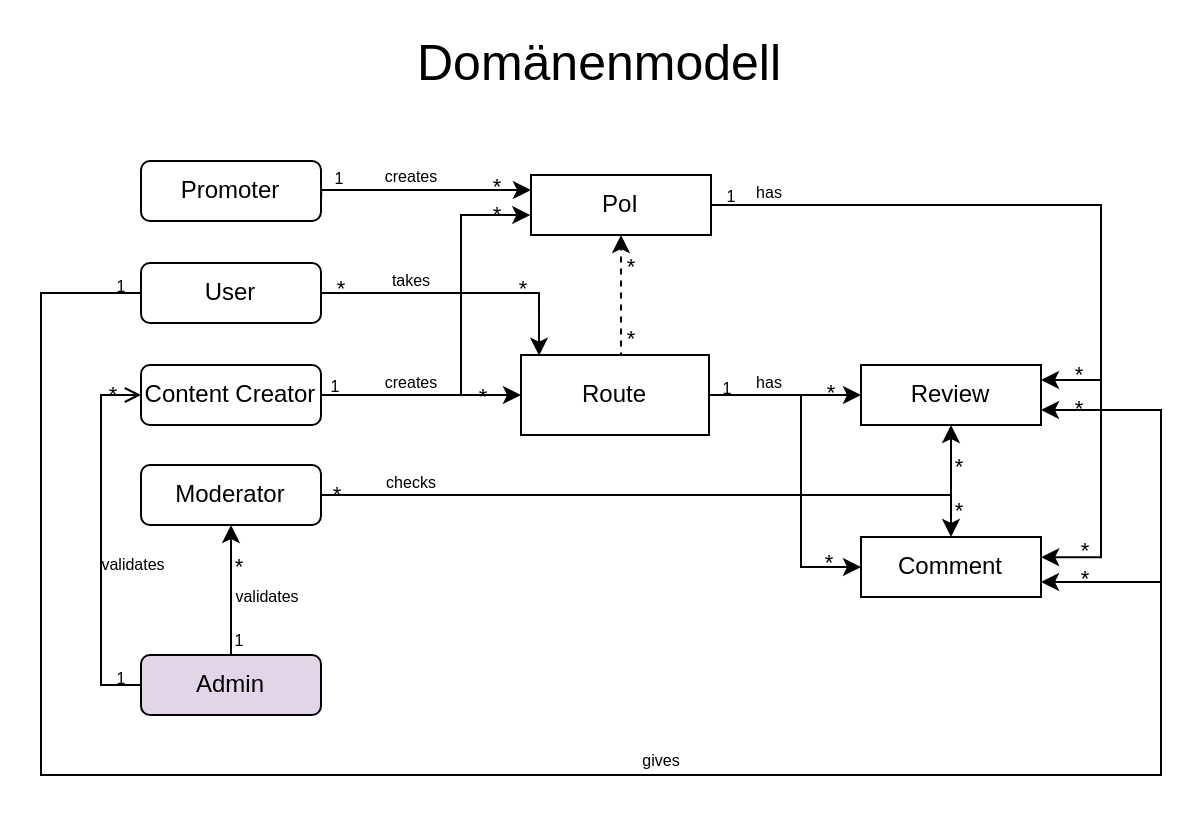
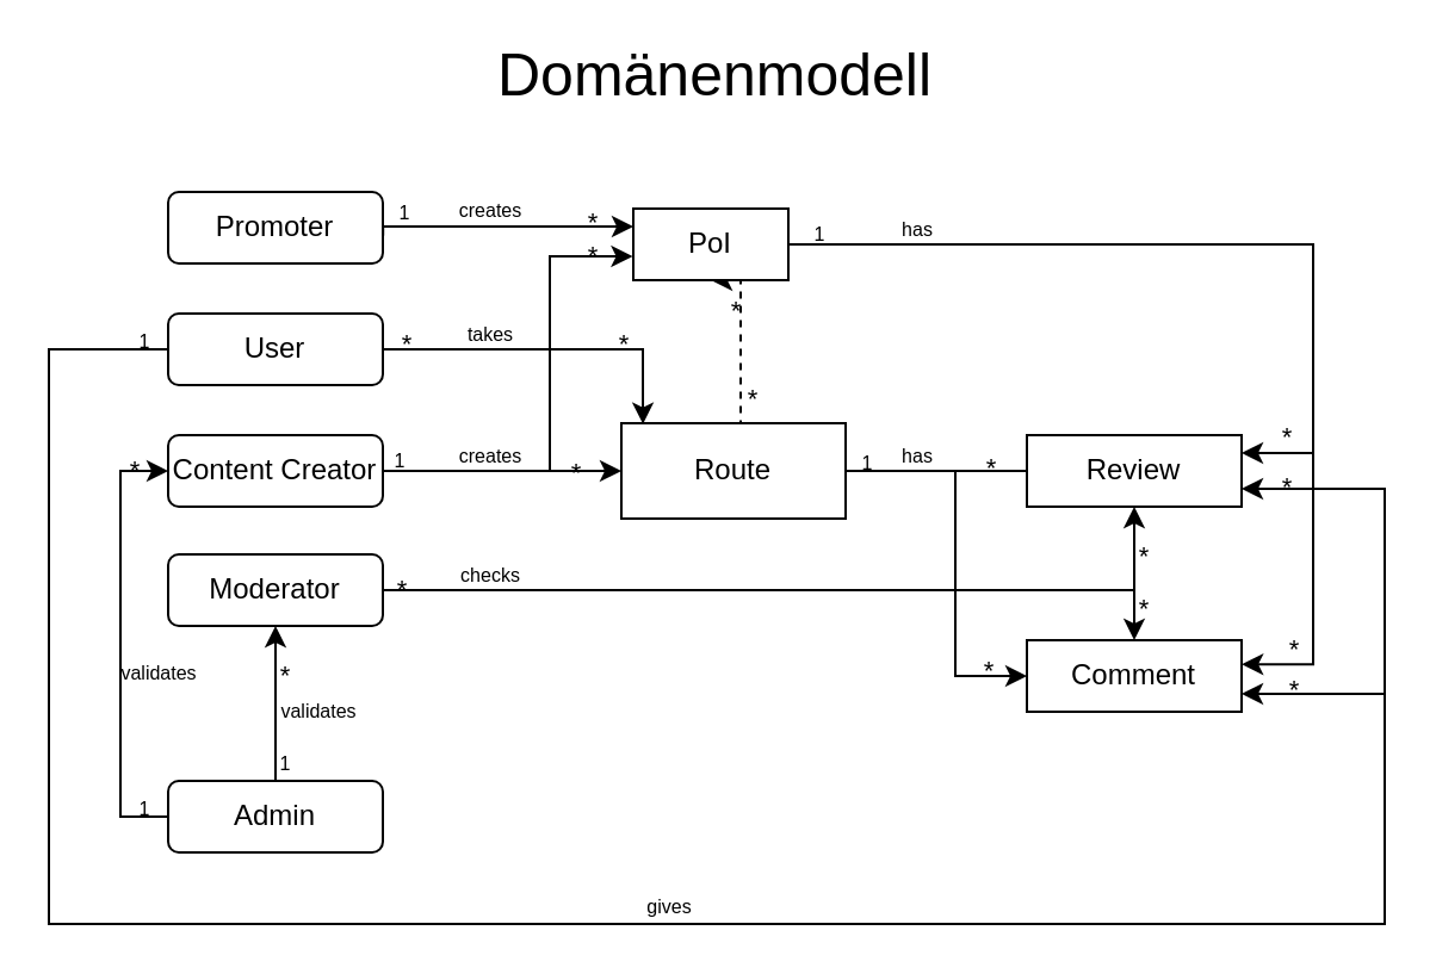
- <mxCell id="48" value="PoI" style="rounded=0;whiteSpace=wrap;html=1;" parent="1" vertex="1"><mxGeometry x="265" y="87" width="90" height="30" as="geometry" /></mxCell>
+ <mxCell id="48" value="PoI" style="rounded=0;whiteSpace=wrap;html=1;" parent="1" vertex="1"><mxGeometry x="265" y="87" width="65" height="30" as="geometry" /></mxCell>
- <mxCell id="20" style="edgeStyle=orthogonalEdgeStyle;rounded=0;orthogonalLoop=1;jettySize=auto;html=1;exitX=0;exitY=0.5;exitDx=0;exitDy=0;entryX=0;entryY=0.5;entryDx=0;entryDy=0;endArrow=open;endFill=1;" parent="1" source="23" target="39" edge="1"><mxGeometry relative="1" as="geometry" /></mxCell>
+ <mxCell id="20" style="edgeStyle=orthogonalEdgeStyle;rounded=0;orthogonalLoop=1;jettySize=auto;html=1;exitX=0;exitY=0.5;exitDx=0;exitDy=0;entryX=0;entryY=0.5;entryDx=0;entryDy=0;endArrow=classic;endFill=1;" parent="1" source="23" target="39" edge="1"><mxGeometry relative="1" as="geometry" /></mxCell>
- <mxCell id="28" style="edgeStyle=orthogonalEdgeStyle;rounded=0;orthogonalLoop=1;jettySize=auto;html=1;exitX=1;exitY=0.5;exitDx=0;exitDy=0;entryX=0;entryY=0.5;entryDx=0;entryDy=0;endArrow=classic;endFill=1;targetPerimeterSpacing=0;" parent="1" source="33" target="49" edge="1"><mxGeometry relative="1" as="geometry" /></mxCell>
+ <mxCell id="28" style="edgeStyle=orthogonalEdgeStyle;rounded=0;orthogonalLoop=1;jettySize=auto;html=1;exitX=1;exitY=0.5;exitDx=0;exitDy=0;entryX=0;entryY=0.5;entryDx=0;entryDy=0;endArrow=none;endFill=1;targetPerimeterSpacing=0;" parent="1" source="33" target="49" edge="1"><mxGeometry relative="1" as="geometry" /></mxCell>
- <mxCell id="23" value="Admin" style="rounded=1;whiteSpace=wrap;html=1;fillColor=#e1d5e7;" parent="1" vertex="1"><mxGeometry x="70" y="327" width="90" height="30" as="geometry" /></mxCell>
+ <mxCell id="23" value="Admin" style="rounded=1;whiteSpace=wrap;html=1;" parent="1" vertex="1"><mxGeometry x="70" y="327" width="90" height="30" as="geometry" /></mxCell>
- <mxCell id="54" value="&lt;font style=&quot;font-size: 8px&quot;&gt;gives&lt;/font&gt;" style="text;html=1;align=center;verticalAlign=middle;resizable=0;points=[];autosize=1;strokeColor=none;" parent="1" vertex="1"><mxGeometry x="315" y="369" width="30" height="20" as="geometry" /></mxCell>
+ <mxCell id="54" value="&lt;font style=&quot;font-size: 8px&quot;&gt;gives&lt;/font&gt;" style="text;html=1;align=center;verticalAlign=middle;resizable=0;points=[];autosize=1;strokeColor=none;" parent="1" vertex="1"><mxGeometry x="265" y="369" width="30" height="20" as="geometry" /></mxCell>
